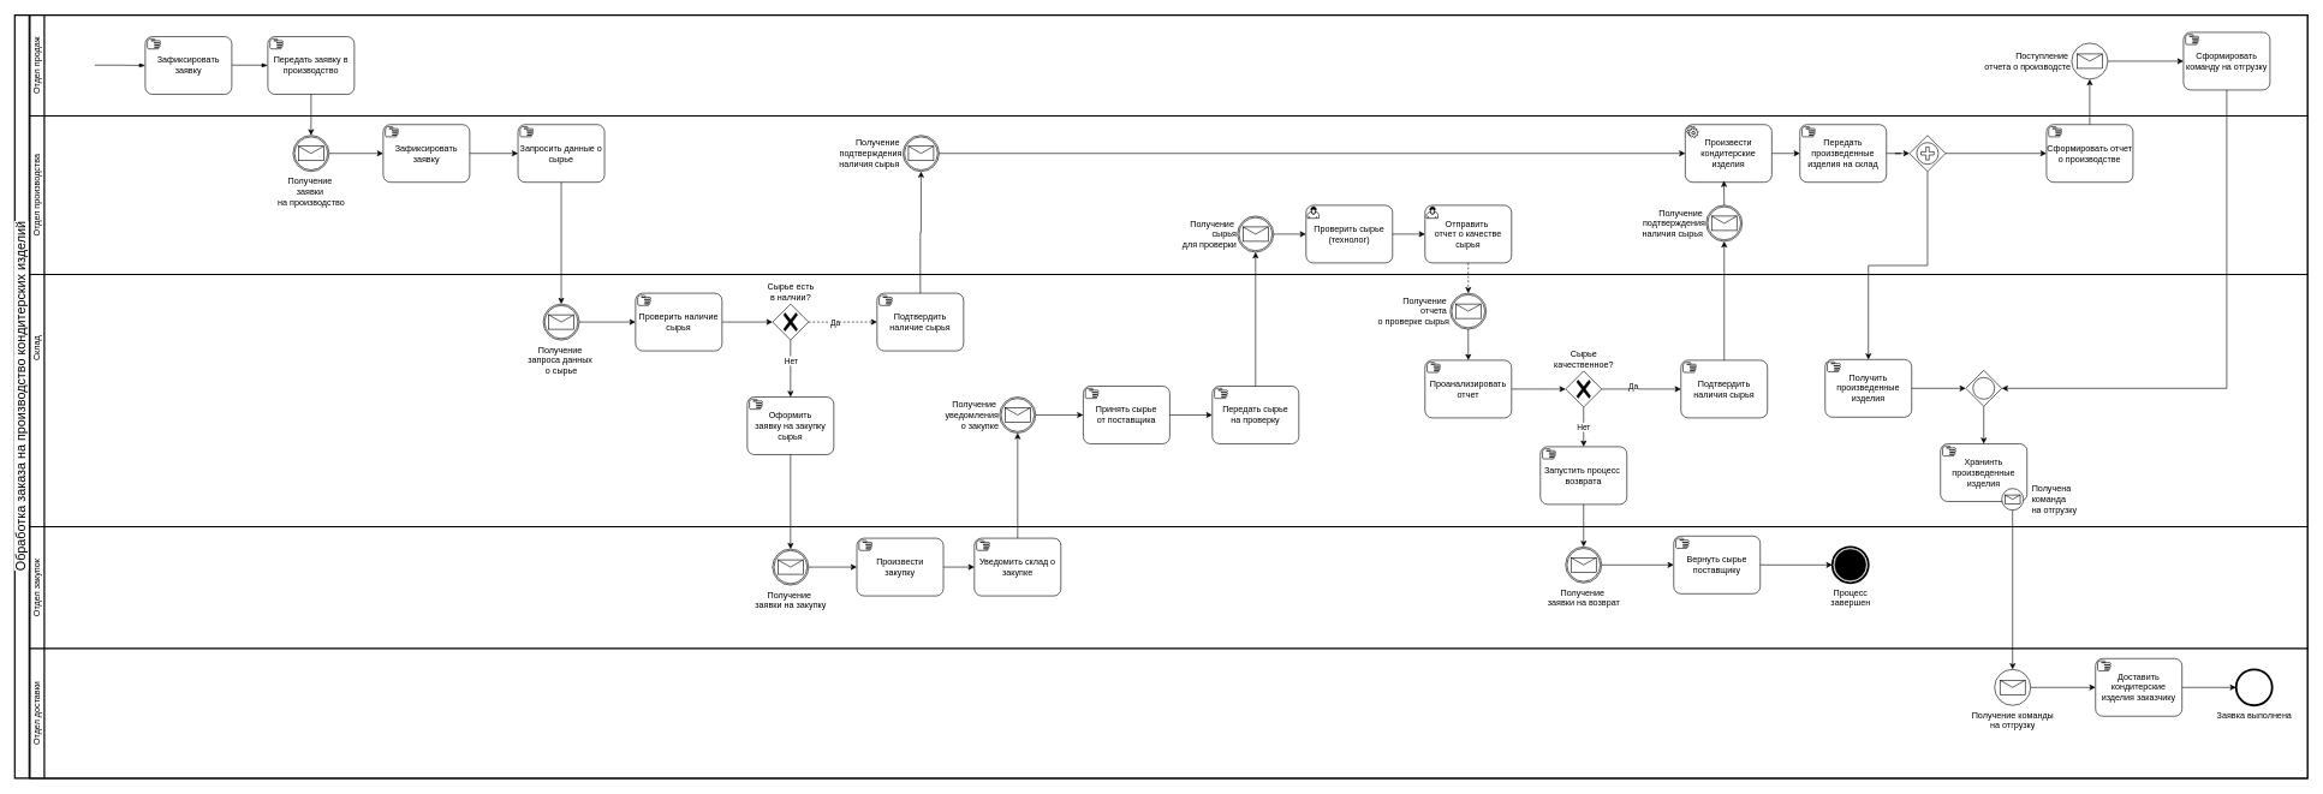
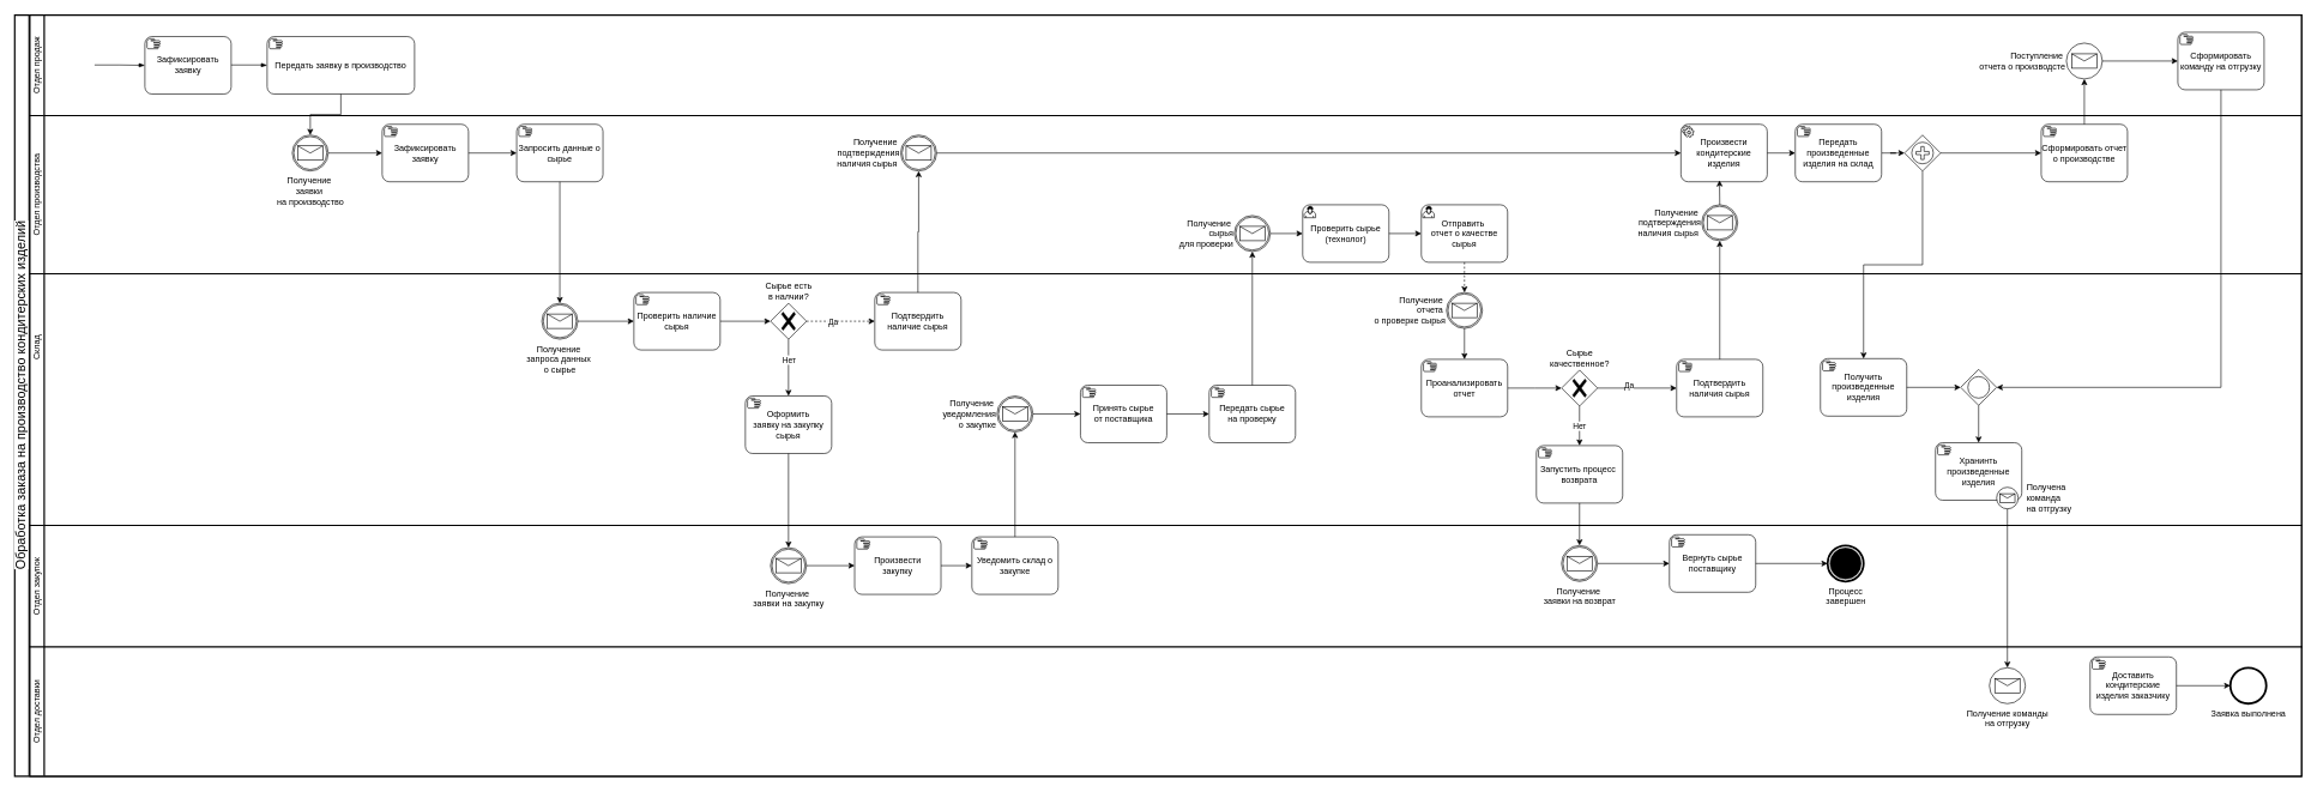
- <mxCell id="6" value="Передать заявку в производство" style="points=[[0.25,0,0],[0.5,0,0],[0.75,0,0],[1,0.25,0],[1,0.5,0],[1,0.75,0],[0.75,1,0],[0.5,1,0],[0.25,1,0],[0,0.75,0],[0,0.5,0],[0,0.25,0]];shape=mxgraph.bpmn.task;whiteSpace=wrap;rectStyle=rounded;size=10;html=1;container=1;expand=0;collapsible=0;taskMarker=manual;" parent="3" vertex="1"><mxGeometry x="330" y="30" width="120" height="80" as="geometry" /></mxCell>
+ <mxCell id="6" value="Передать заявку в производство" style="points=[[0.25,0,0],[0.5,0,0],[0.75,0,0],[1,0.25,0],[1,0.5,0],[1,0.75,0],[0.75,1,0],[0.5,1,0],[0.25,1,0],[0,0.75,0],[0,0.5,0],[0,0.25,0]];shape=mxgraph.bpmn.task;whiteSpace=wrap;rectStyle=rounded;size=10;html=1;container=1;expand=0;collapsible=0;taskMarker=manual;" parent="3" vertex="1"><mxGeometry x="330" y="30" width="205" height="80" as="geometry" /></mxCell>
- <mxCell id="86" style="edgeStyle=orthogonalEdgeStyle;rounded=0;orthogonalLoop=1;jettySize=auto;html=1;exitX=1;exitY=0.5;exitDx=0;exitDy=0;exitPerimeter=0;entryX=0;entryY=0.5;entryDx=0;entryDy=0;entryPerimeter=0;" parent="83" source="84" target="85" edge="1"><mxGeometry relative="1" as="geometry" /></mxCell>
